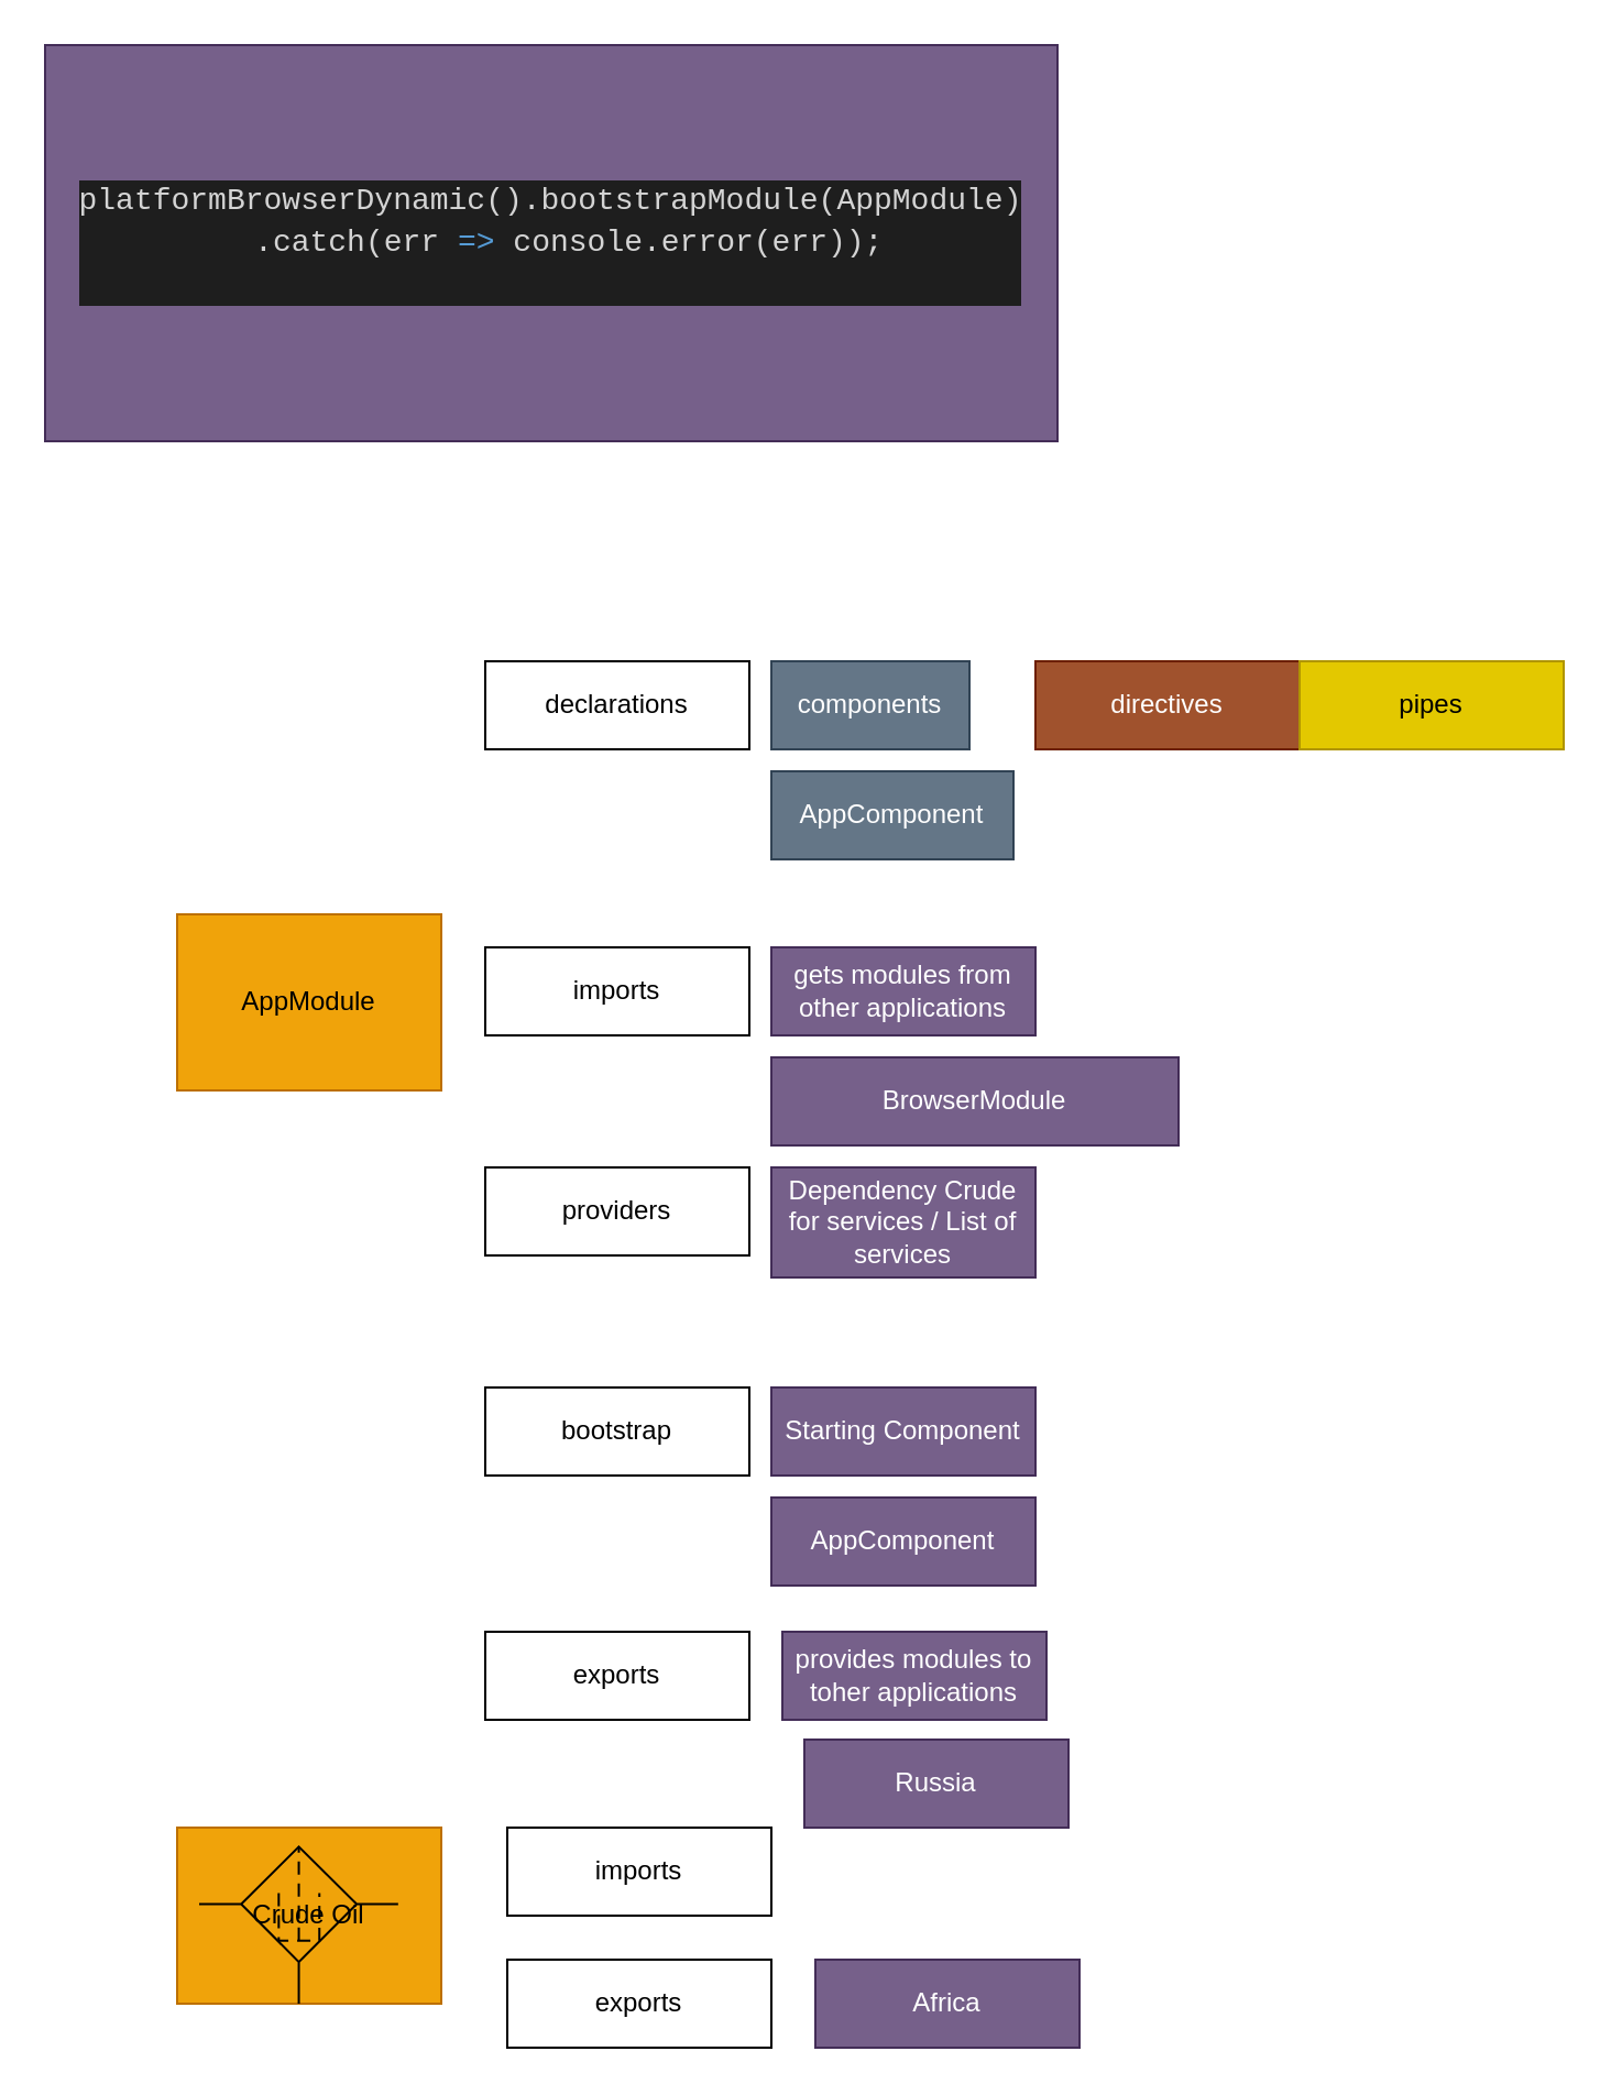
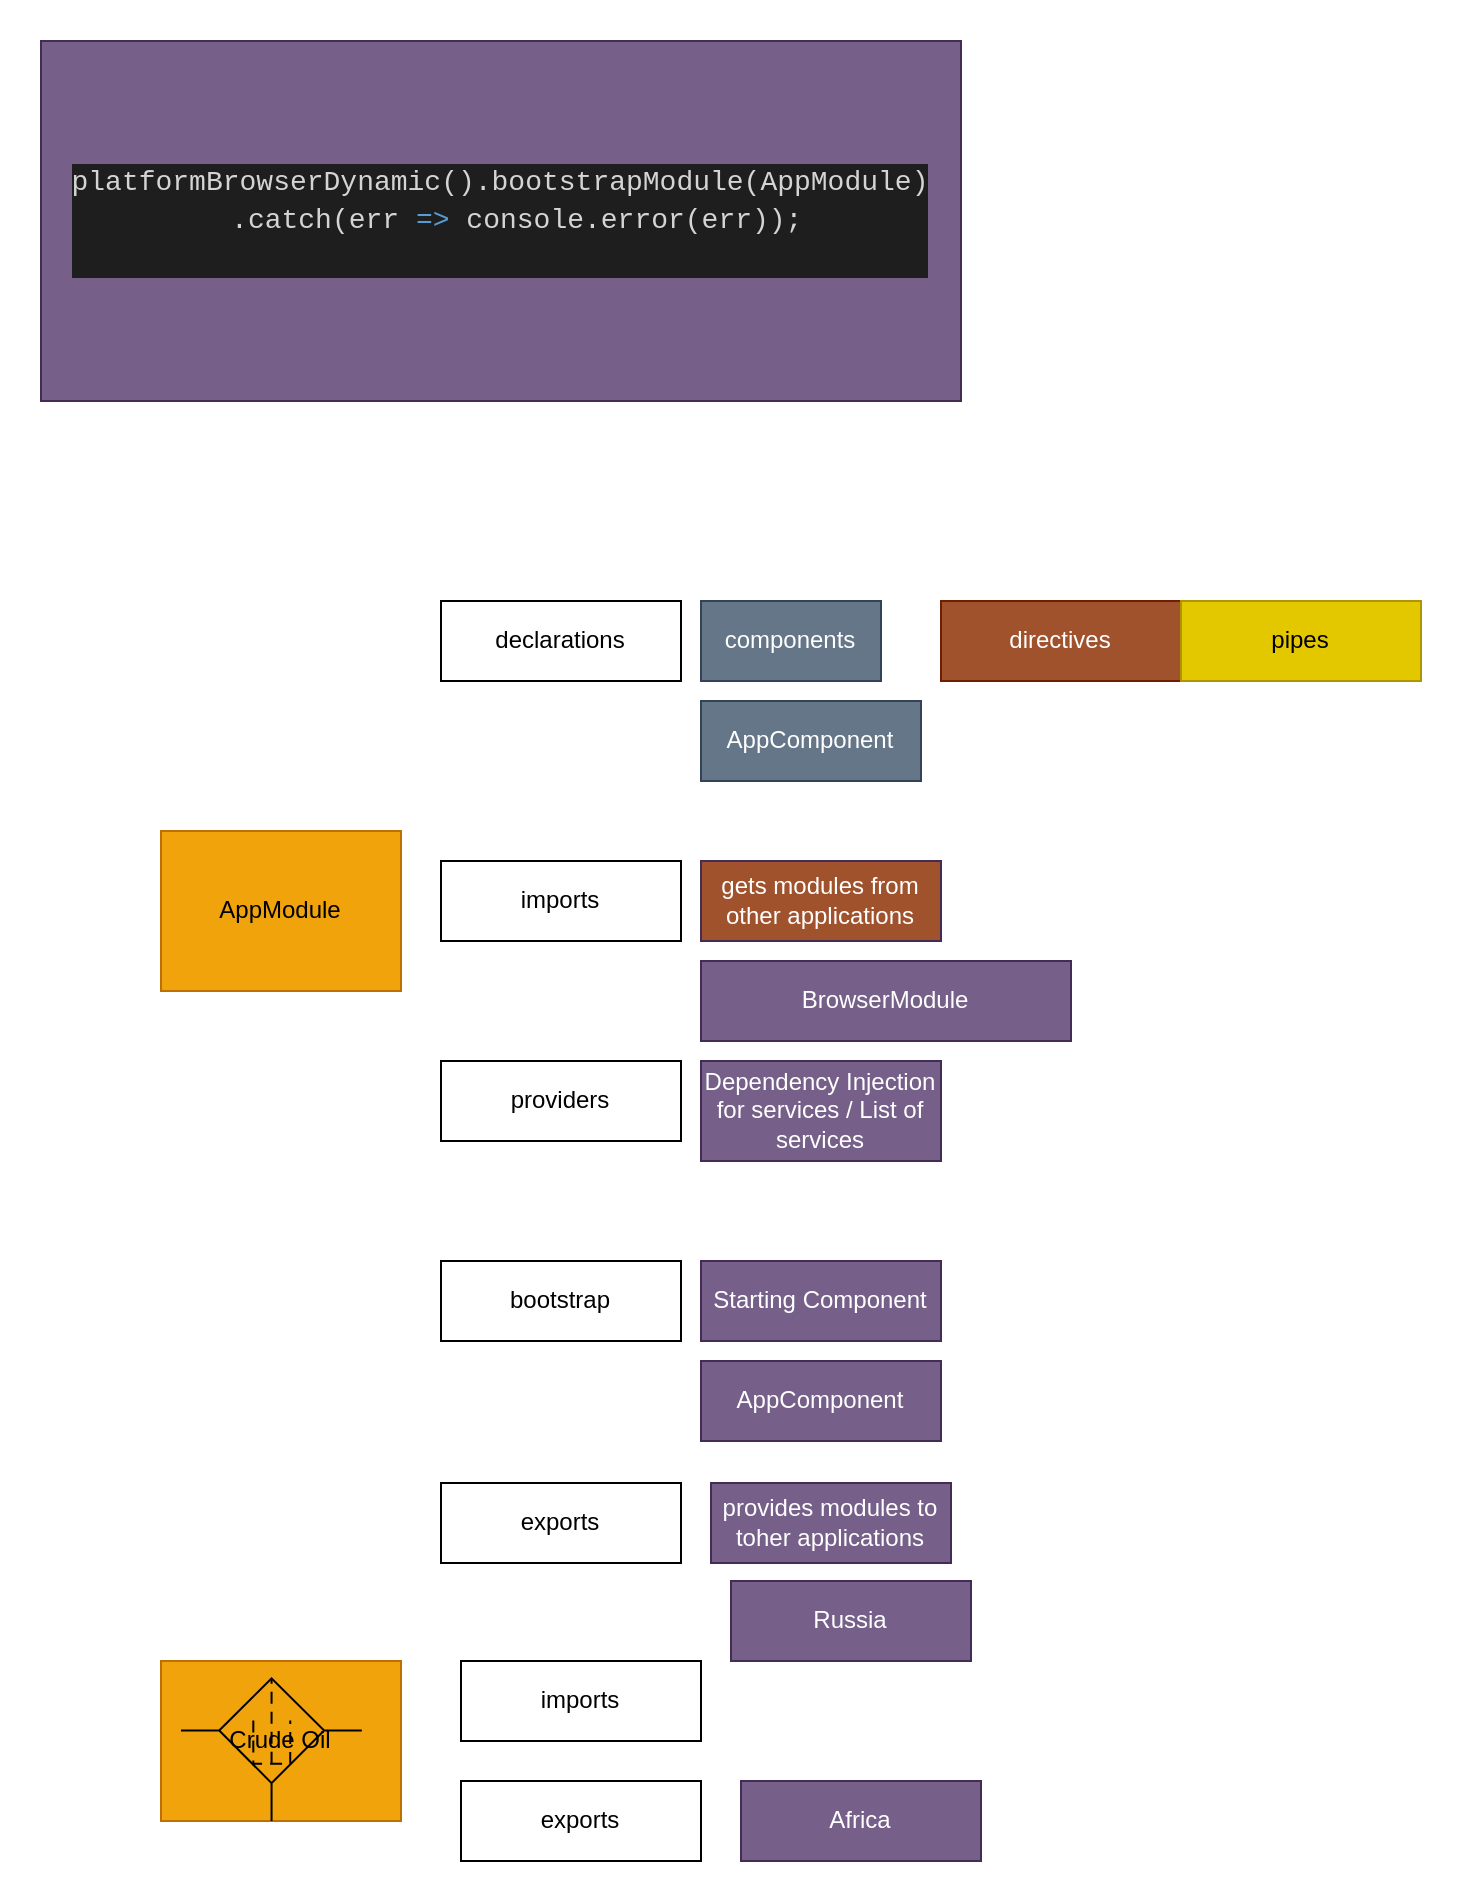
- <mxCell id="10" value="gets modules from other applications" style="rounded=0;whiteSpace=wrap;html=1;fillColor=#76608a;fontColor=#ffffff;strokeColor=#432D57;" parent="1" vertex="1"><mxGeometry x="350" y="430" width="120" height="40" as="geometry" /></mxCell>
+ <mxCell id="10" value="gets modules from other applications" style="rounded=0;whiteSpace=wrap;html=1;fillColor=#a0522d;fontColor=#ffffff;strokeColor=#432D57;" parent="1" vertex="1"><mxGeometry x="350" y="430" width="120" height="40" as="geometry" /></mxCell>
- <mxCell id="12" value="Dependency Crude for services / List of services" style="rounded=0;whiteSpace=wrap;html=1;fillColor=#76608a;fontColor=#ffffff;strokeColor=#432D57;" parent="1" vertex="1"><mxGeometry x="350" y="530" width="120" height="50" as="geometry" /></mxCell>
+ <mxCell id="12" value="Dependency Injection for services / List of services" style="rounded=0;whiteSpace=wrap;html=1;fillColor=#76608a;fontColor=#ffffff;strokeColor=#432D57;" parent="1" vertex="1"><mxGeometry x="350" y="530" width="120" height="50" as="geometry" /></mxCell>
